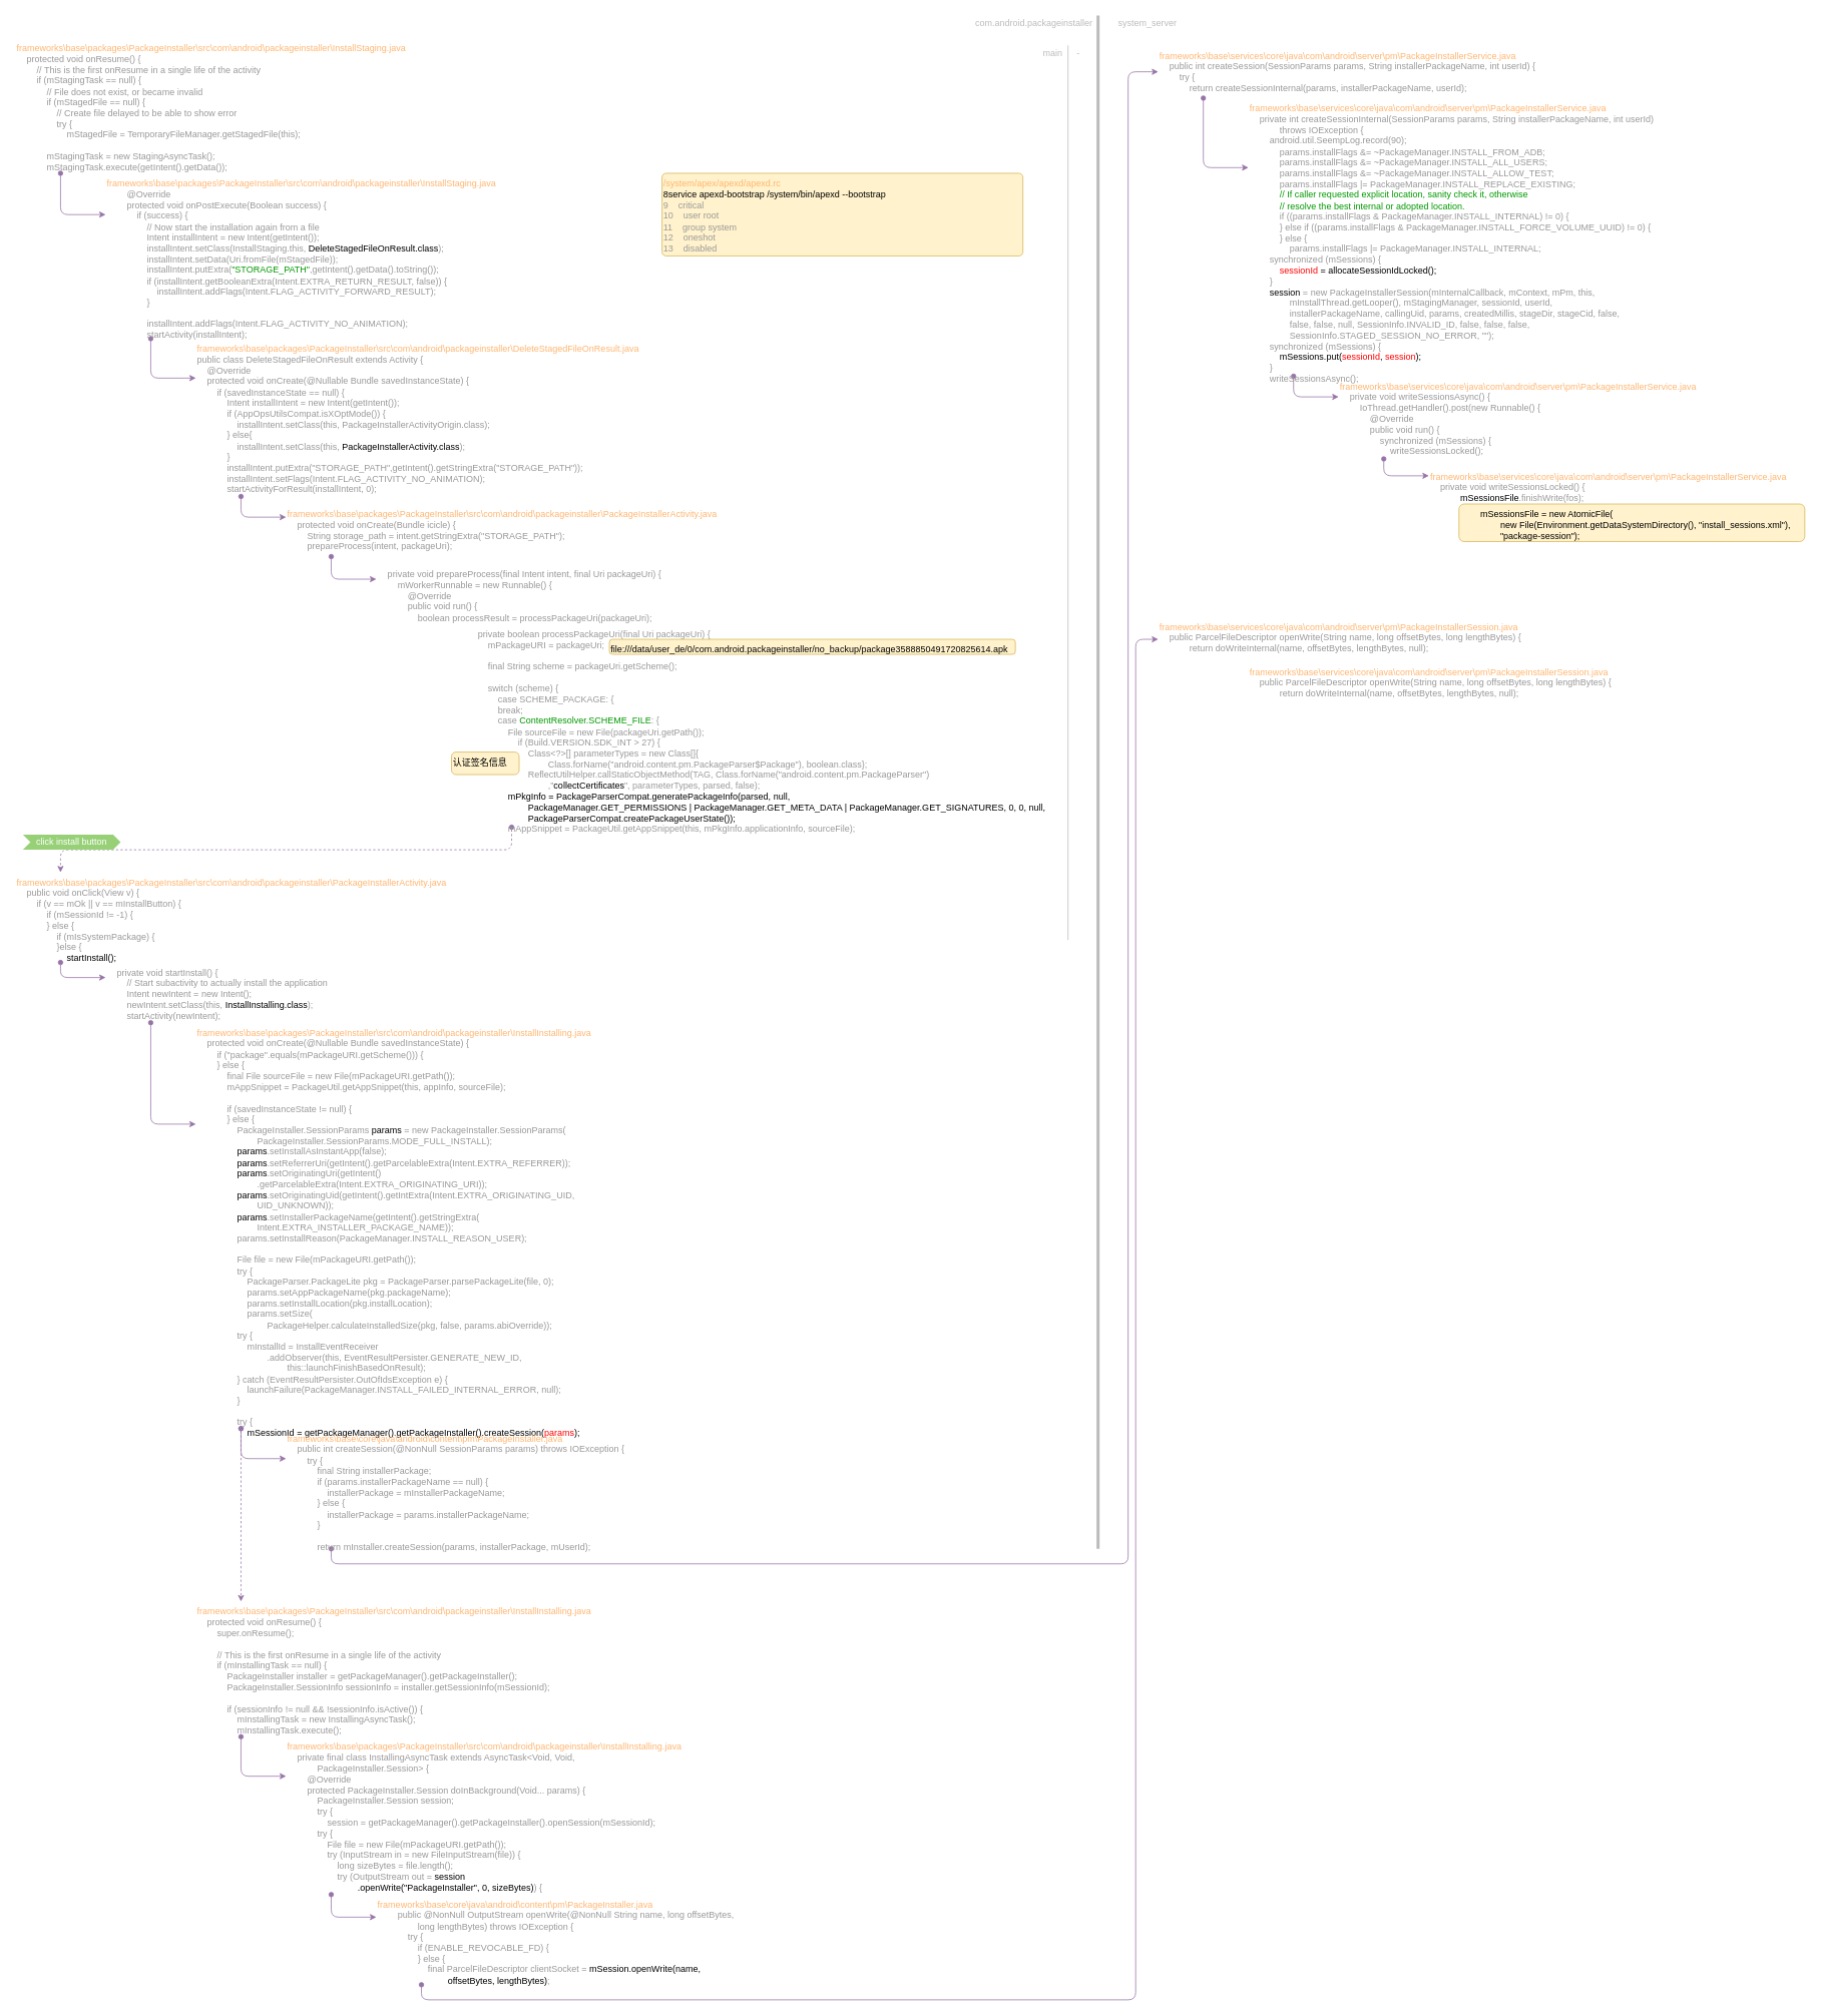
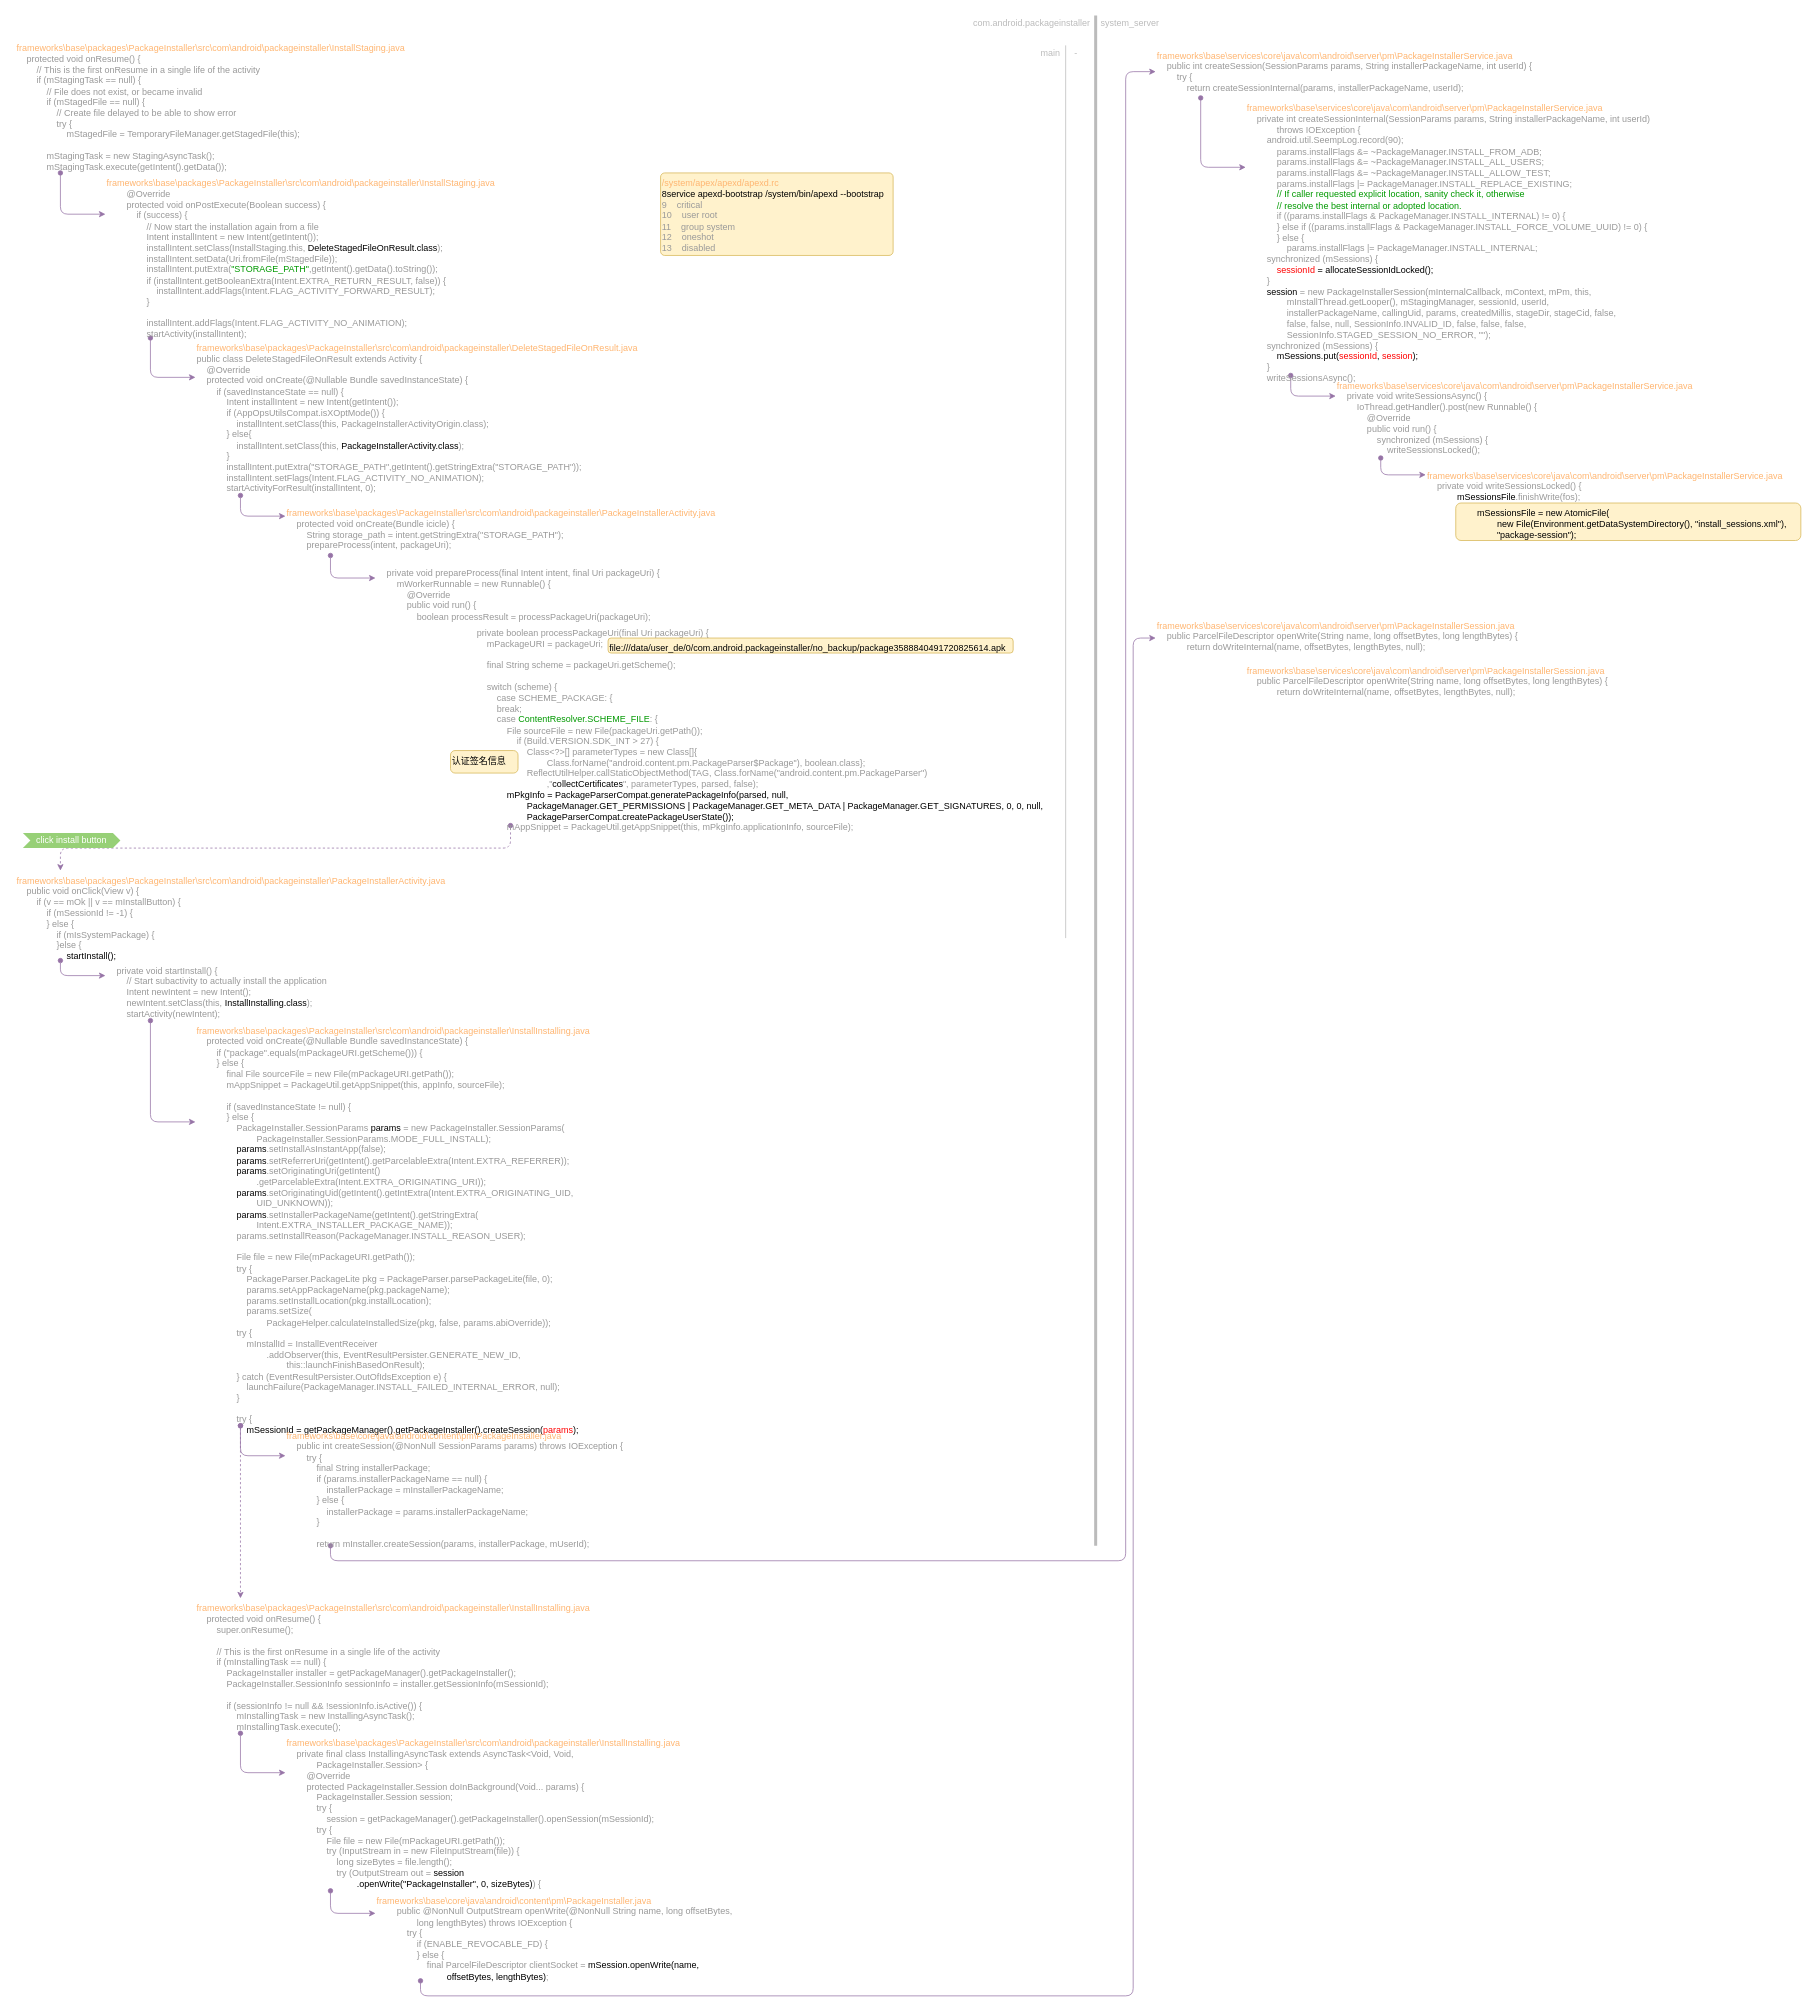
- <mxCell id="7" value="system_server" style="text;html=1;strokeColor=none;fillColor=none;align=left;verticalAlign=middle;whiteSpace=wrap;rounded=0;shadow=0;glass=0;comic=0;startSize=20;fontColor=#BBBBBB;" parent="1" vertex="1"><mxGeometry x="1485" y="20" width="115" height="20" as="geometry" /></mxCell>
+ <mxCell id="7" value="system_server" style="text;html=1;strokeColor=none;fillColor=none;align=left;verticalAlign=middle;whiteSpace=wrap;rounded=0;shadow=0;glass=0;comic=0;startSize=20;fontColor=#BBBBBB;" parent="1" vertex="1"><mxGeometry x="1465" y="20" width="115" height="20" as="geometry" /></mxCell>
- <mxCell id="16" value="&lt;span&gt;&lt;div&gt;&lt;font color=&quot;#ffb570&quot;&gt;/system/apex/apexd/apexd.rc&lt;/font&gt;&lt;br&gt;&lt;/div&gt;&lt;div&gt;&lt;div&gt;8service apexd-bootstrap /system/bin/apexd --bootstrap&lt;/div&gt;&lt;div style=&quot;color: rgb(153 , 153 , 153)&quot;&gt;9&amp;nbsp; &amp;nbsp; critical&lt;/div&gt;&lt;div style=&quot;color: rgb(153 , 153 , 153)&quot;&gt;10&amp;nbsp; &amp;nbsp; user root&lt;/div&gt;&lt;div style=&quot;color: rgb(153 , 153 , 153)&quot;&gt;11&amp;nbsp; &amp;nbsp; group system&lt;/div&gt;&lt;div style=&quot;color: rgb(153 , 153 , 153)&quot;&gt;12&amp;nbsp; &amp;nbsp; oneshot&lt;/div&gt;&lt;div style=&quot;color: rgb(153 , 153 , 153)&quot;&gt;13&amp;nbsp; &amp;nbsp; disabled&lt;/div&gt;&lt;/div&gt;&lt;/span&gt;" style="text;html=1;strokeColor=#d6b656;fillColor=#fff2cc;align=left;verticalAlign=top;rounded=1;shadow=0;glass=0;comic=0;startSize=20;labelPosition=center;verticalLabelPosition=middle;horizontal=1;movable=1;resizable=1;rotatable=1;deletable=1;editable=1;connectable=1;arcSize=5;" parent="1" vertex="1"><mxGeometry x="880" y="230" width="480" height="110" as="geometry" /></mxCell>
+ <mxCell id="16" value="&lt;span&gt;&lt;div&gt;&lt;font color=&quot;#ffb570&quot;&gt;/system/apex/apexd/apexd.rc&lt;/font&gt;&lt;br&gt;&lt;/div&gt;&lt;div&gt;&lt;div&gt;8service apexd-bootstrap /system/bin/apexd --bootstrap&lt;/div&gt;&lt;div style=&quot;color: rgb(153 , 153 , 153)&quot;&gt;9&amp;nbsp; &amp;nbsp; critical&lt;/div&gt;&lt;div style=&quot;color: rgb(153 , 153 , 153)&quot;&gt;10&amp;nbsp; &amp;nbsp; user root&lt;/div&gt;&lt;div style=&quot;color: rgb(153 , 153 , 153)&quot;&gt;11&amp;nbsp; &amp;nbsp; group system&lt;/div&gt;&lt;div style=&quot;color: rgb(153 , 153 , 153)&quot;&gt;12&amp;nbsp; &amp;nbsp; oneshot&lt;/div&gt;&lt;div style=&quot;color: rgb(153 , 153 , 153)&quot;&gt;13&amp;nbsp; &amp;nbsp; disabled&lt;/div&gt;&lt;/div&gt;&lt;/span&gt;" style="text;html=1;strokeColor=#d6b656;fillColor=#fff2cc;align=left;verticalAlign=top;rounded=1;shadow=0;glass=0;comic=0;startSize=20;labelPosition=center;verticalLabelPosition=middle;horizontal=1;movable=1;resizable=1;rotatable=1;deletable=1;editable=1;connectable=1;arcSize=5;" parent="1" vertex="1"><mxGeometry x="880" y="230" width="310" height="110" as="geometry" /></mxCell>
- <mxCell id="20" value="&lt;span&gt;&lt;div&gt;&lt;span&gt;file:///data/user_de/0/com.android.packageinstaller/no_backup/package3588850491720825614.apk&lt;/span&gt;&lt;br&gt;&lt;/div&gt;&lt;/span&gt;" style="text;html=1;strokeColor=#d6b656;fillColor=#fff2cc;align=left;verticalAlign=top;rounded=1;shadow=0;glass=0;comic=0;startSize=20;labelPosition=center;verticalLabelPosition=middle;horizontal=1;movable=1;resizable=1;rotatable=1;deletable=1;editable=1;connectable=1;arcSize=20;" parent="1" vertex="1"><mxGeometry x="810" y="850" width="540" height="20" as="geometry" /></mxCell>
+ <mxCell id="20" value="&lt;span&gt;&lt;div&gt;&lt;span&gt;file:///data/user_de/0/com.android.packageinstaller/no_backup/package3588840491720825614.apk&lt;/span&gt;&lt;br&gt;&lt;/div&gt;&lt;/span&gt;" style="text;html=1;strokeColor=#d6b656;fillColor=#fff2cc;align=left;verticalAlign=top;rounded=1;shadow=0;glass=0;comic=0;startSize=20;labelPosition=center;verticalLabelPosition=middle;horizontal=1;movable=1;resizable=1;rotatable=1;deletable=1;editable=1;connectable=1;arcSize=20;" parent="1" vertex="1"><mxGeometry x="810" y="850" width="540" height="20" as="geometry" /></mxCell>
